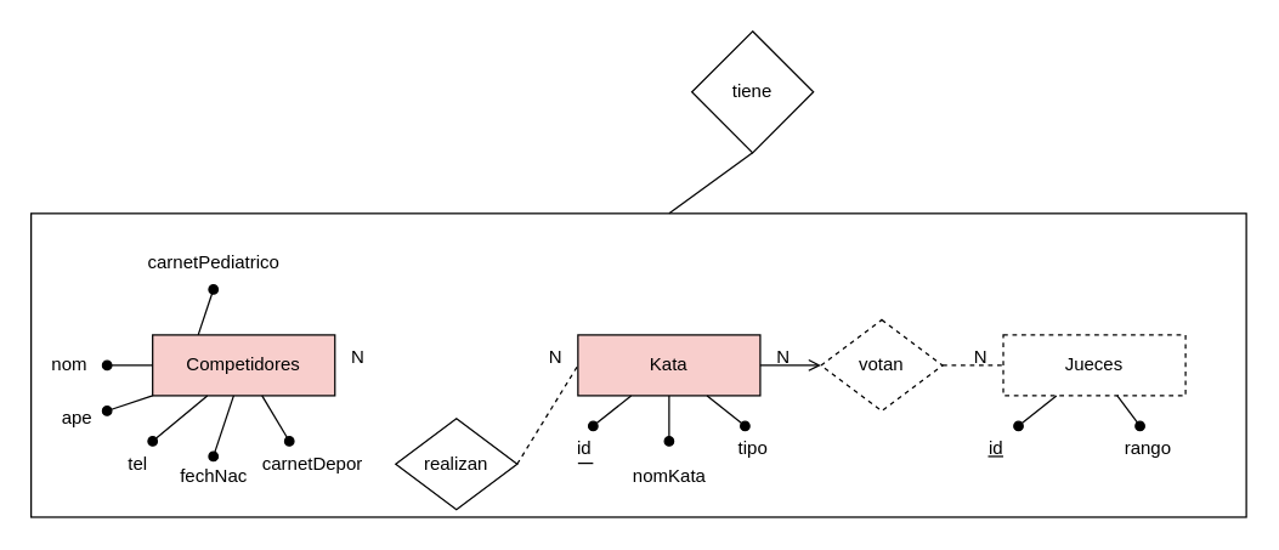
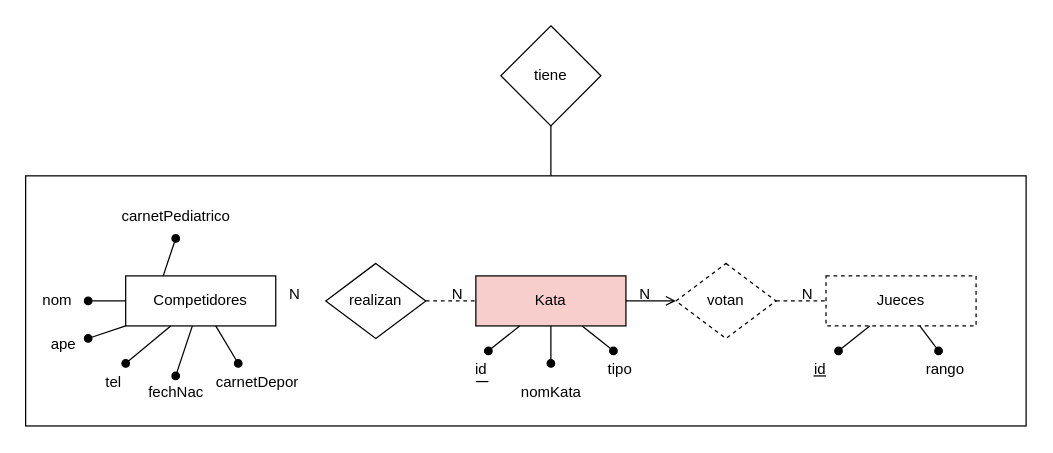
- <mxCell id="2" value="tiene" style="rhombus;whiteSpace=wrap;html=1;" vertex="1" parent="1"><mxGeometry x="455" y="20" width="80" height="80" as="geometry" /></mxCell>
+ <mxCell id="2" value="tiene" style="rhombus;whiteSpace=wrap;html=1;" vertex="1" parent="1"><mxGeometry x="400" y="20" width="80" height="80" as="geometry" /></mxCell>
- <mxCell id="3" value="Competidores" style="rounded=0;whiteSpace=wrap;html=1;fillColor=#f8cecc;" vertex="1" parent="1"><mxGeometry x="100" y="220" width="120" height="40" as="geometry" /></mxCell>
+ <mxCell id="3" value="Competidores" style="rounded=0;whiteSpace=wrap;html=1;" vertex="1" parent="1"><mxGeometry x="100" y="220" width="120" height="40" as="geometry" /></mxCell>
- <mxCell id="6" value="realizan" style="rhombus;whiteSpace=wrap;html=1;" vertex="1" parent="1"><mxGeometry x="260" y="275" width="80" height="60" as="geometry" /></mxCell>
+ <mxCell id="6" value="realizan" style="rhombus;whiteSpace=wrap;html=1;" vertex="1" parent="1"><mxGeometry x="260" y="210" width="80" height="60" as="geometry" /></mxCell>
